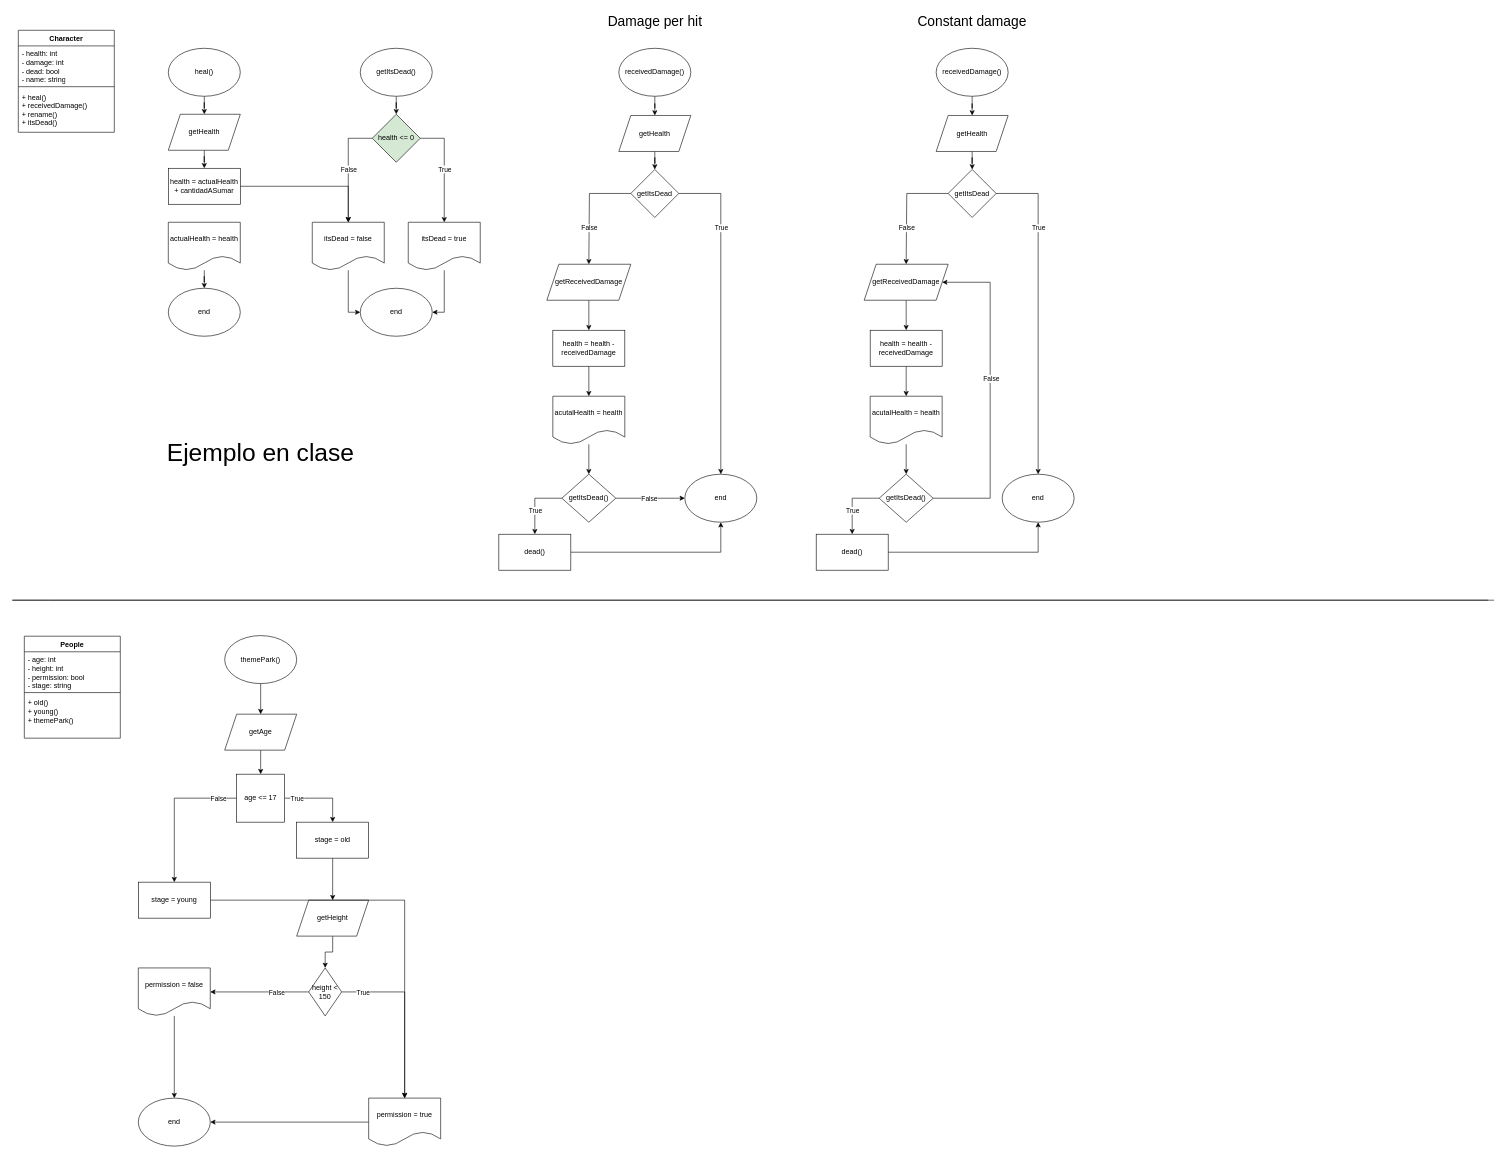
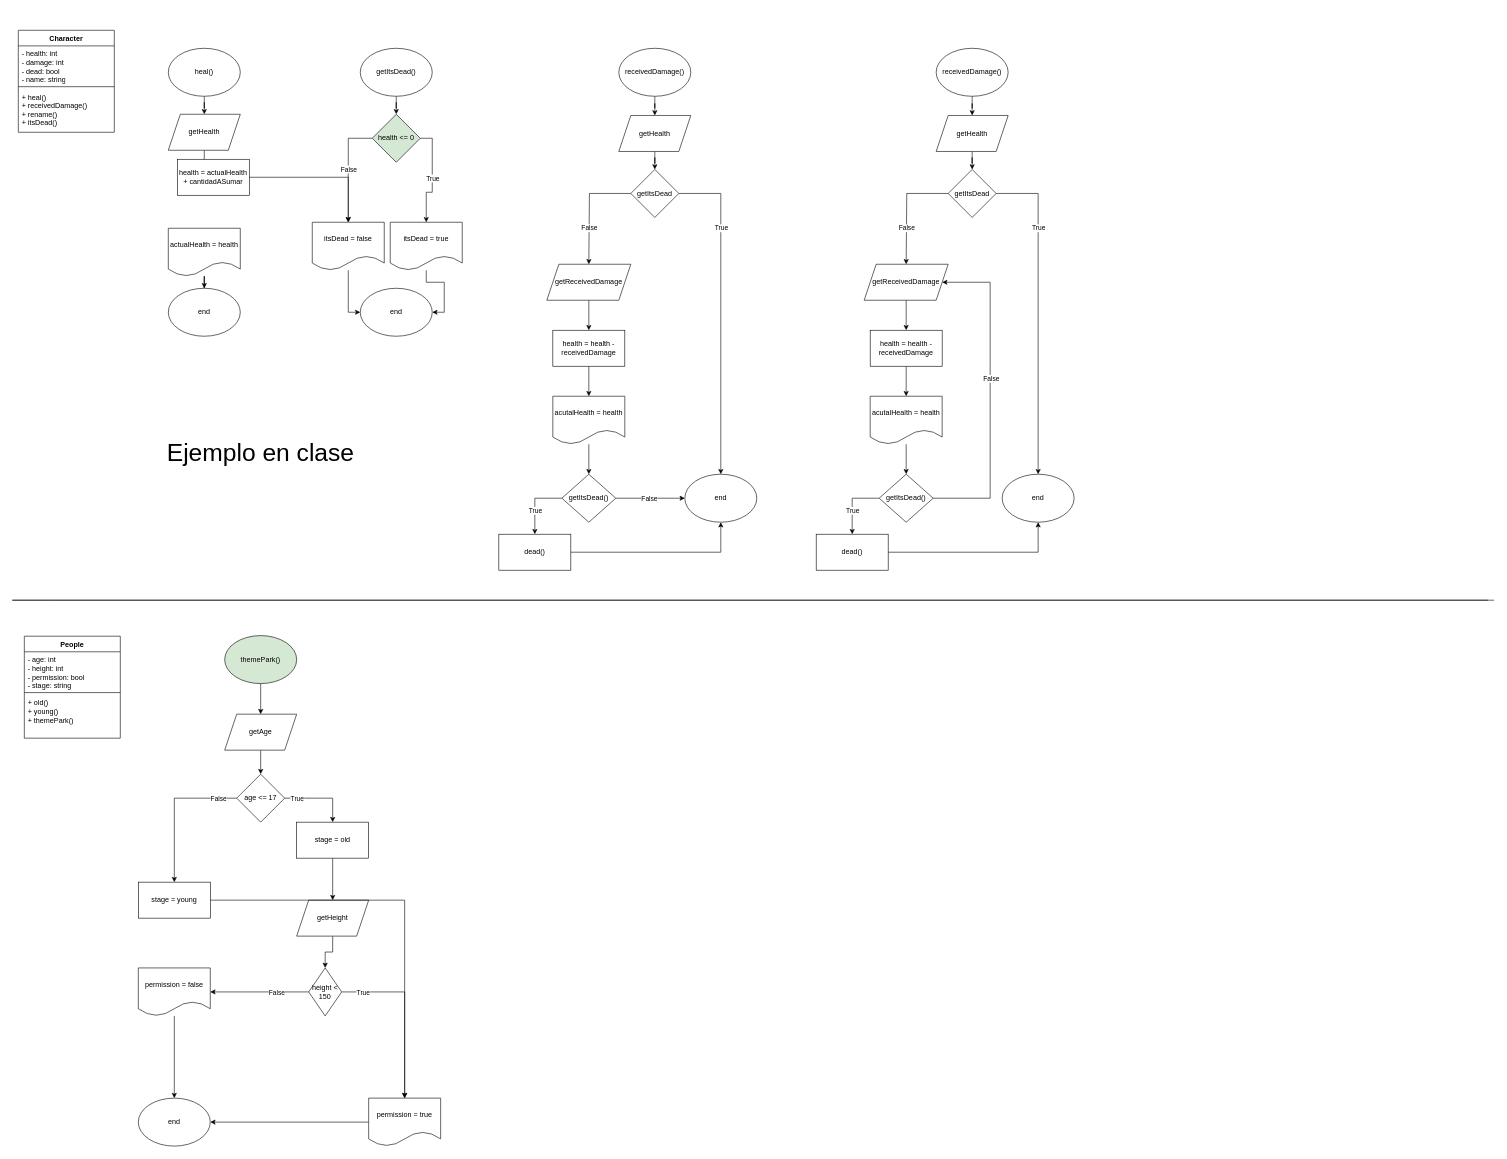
- <mxCell id="50" value="Damage per hit" style="text;html=1;align=center;verticalAlign=middle;whiteSpace=wrap;rounded=0;fontSize=23;" vertex="1" parent="1"><mxGeometry x="1003.5" y="20" width="175" height="30" as="geometry" /></mxCell>
- <mxCell id="73" value="Constant damage" style="text;html=1;align=center;verticalAlign=middle;whiteSpace=wrap;rounded=0;fontSize=23;" vertex="1" parent="1"><mxGeometry x="1526.25" y="20" width="187.5" height="30" as="geometry" /></mxCell>
- <mxCell id="11" value="health = actualHealth + cantidadASumar" style="whiteSpace=wrap;html=1;" vertex="1" parent="1"><mxGeometry x="280" y="280" width="120" height="60" as="geometry" /></mxCell>
+ <mxCell id="11" value="health = actualHealth + cantidadASumar" style="whiteSpace=wrap;html=1;" vertex="1" parent="1"><mxGeometry x="295" y="265" width="120" height="60" as="geometry" /></mxCell>
- <mxCell id="13" value="actualHealth = health" style="shape=document;whiteSpace=wrap;html=1;boundedLbl=1;" vertex="1" parent="1"><mxGeometry x="280" y="370" width="120" height="80" as="geometry" /></mxCell>
+ <mxCell id="13" value="actualHealth = health" style="shape=document;whiteSpace=wrap;html=1;boundedLbl=1;" vertex="1" parent="1"><mxGeometry x="280" y="380" width="120" height="80" as="geometry" /></mxCell>
- <mxCell id="23" value="itsDead = true" style="shape=document;whiteSpace=wrap;html=1;boundedLbl=1;" vertex="1" parent="1"><mxGeometry x="680" y="370" width="120" height="80" as="geometry" /></mxCell>
+ <mxCell id="23" value="itsDead = true" style="shape=document;whiteSpace=wrap;html=1;boundedLbl=1;" vertex="1" parent="1"><mxGeometry x="650" y="370" width="120" height="80" as="geometry" /></mxCell>
- <mxCell id="83" value="themePark()" style="ellipse;whiteSpace=wrap;html=1;" vertex="1" parent="1"><mxGeometry x="374" y="1059" width="120" height="80" as="geometry" /></mxCell>
+ <mxCell id="83" value="themePark()" style="ellipse;whiteSpace=wrap;html=1;fillColor=#d5e8d4;" vertex="1" parent="1"><mxGeometry x="374" y="1059" width="120" height="80" as="geometry" /></mxCell>
- <mxCell id="90" value="age &amp;lt;= 17" style="whiteSpace=wrap;html=1;rounded=0;" vertex="1" parent="1"><mxGeometry x="394" y="1290" width="80" height="80" as="geometry" /></mxCell>
+ <mxCell id="90" value="age &amp;lt;= 17" style="rhombus;whiteSpace=wrap;html=1;" vertex="1" parent="1"><mxGeometry x="394" y="1290" width="80" height="80" as="geometry" /></mxCell>
